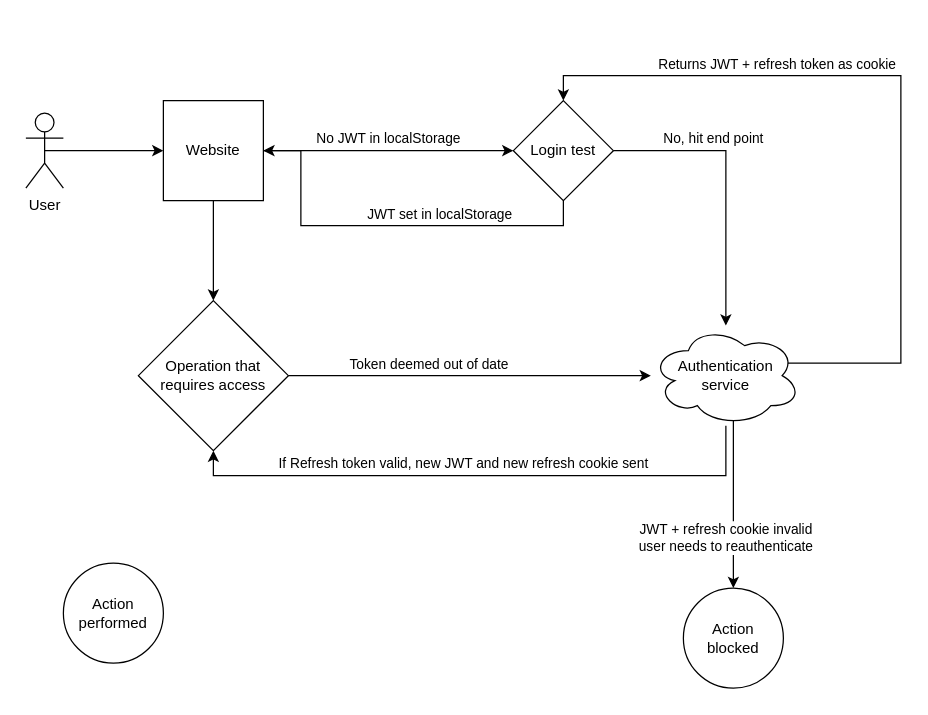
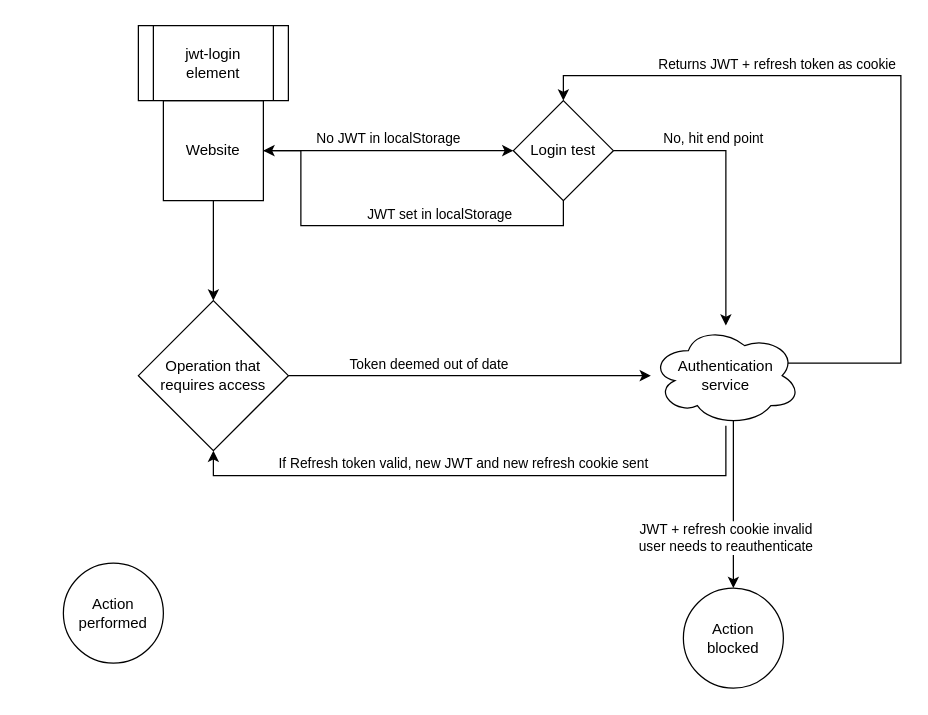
+ <mxCell id="12" value="jwt-login&lt;br&gt;element" style="shape=process;whiteSpace=wrap;html=1;backgroundOutline=1;" vertex="1" parent="1"><mxGeometry x="110" y="20" width="120" height="60" as="geometry" /></mxCell>
- <mxCell id="3" value="User" style="shape=umlActor;verticalLabelPosition=bottom;verticalAlign=top;html=1;outlineConnect=0;" vertex="1" parent="1"><mxGeometry x="20" y="90" width="30" height="60" as="geometry" /></mxCell>
- <mxCell id="2" style="edgeStyle=orthogonalEdgeStyle;rounded=0;orthogonalLoop=1;jettySize=auto;html=1;exitX=0.5;exitY=0.5;exitDx=0;exitDy=0;exitPerimeter=0;entryX=0;entryY=0.5;entryDx=0;entryDy=0;" edge="1" parent="1" source="3" target="6"><mxGeometry relative="1" as="geometry" /></mxCell>
